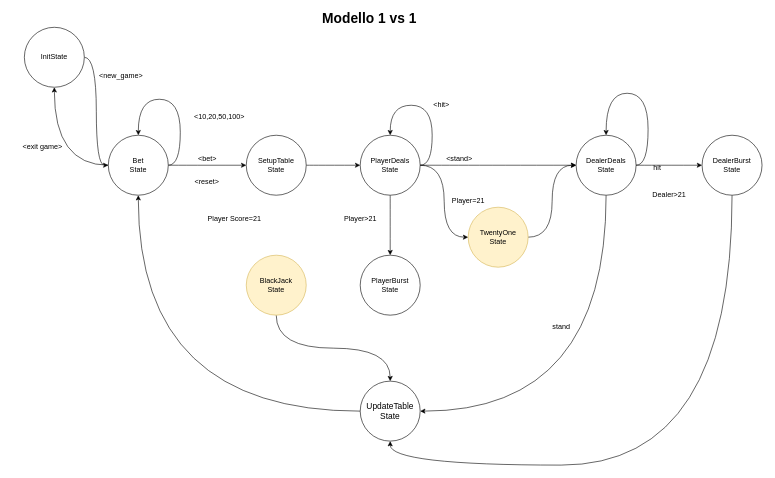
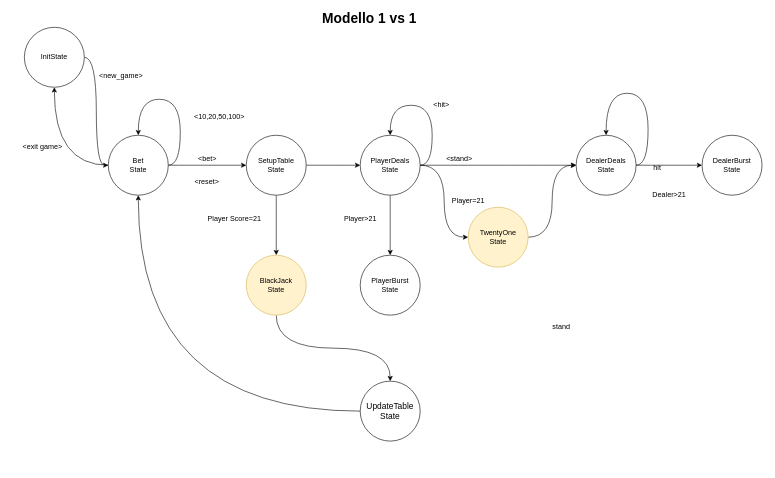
+ <mxCell id="12" style="edgeStyle=orthogonalEdgeStyle;curved=1;rounded=0;orthogonalLoop=1;jettySize=auto;html=1;exitX=0.5;exitY=1;exitDx=0;exitDy=0;entryX=0.5;entryY=0;entryDx=0;entryDy=0;" parent="1" source="13" target="31" edge="1"><mxGeometry relative="1" as="geometry"><mxPoint x="460" y="415" as="targetPoint" /></mxGeometry></mxCell>
- <mxCell id="19" style="edgeStyle=orthogonalEdgeStyle;curved=1;rounded=0;orthogonalLoop=1;jettySize=auto;html=1;exitX=0.5;exitY=1;exitDx=0;exitDy=0;entryX=1;entryY=0.5;entryDx=0;entryDy=0;" parent="1" source="21" target="27" edge="1"><mxGeometry relative="1" as="geometry"><Array as="points"><mxPoint x="1010" y="685" /></Array></mxGeometry></mxCell>
- <mxCell id="33" style="edgeStyle=orthogonalEdgeStyle;curved=1;rounded=0;orthogonalLoop=1;jettySize=auto;html=1;exitX=0.5;exitY=1;exitDx=0;exitDy=0;entryX=0.5;entryY=1;entryDx=0;entryDy=0;" parent="1" source="34" target="27" edge="1"><mxGeometry relative="1" as="geometry"><Array as="points"><mxPoint x="1220" y="775" /><mxPoint x="650" y="775" /></Array></mxGeometry></mxCell>
